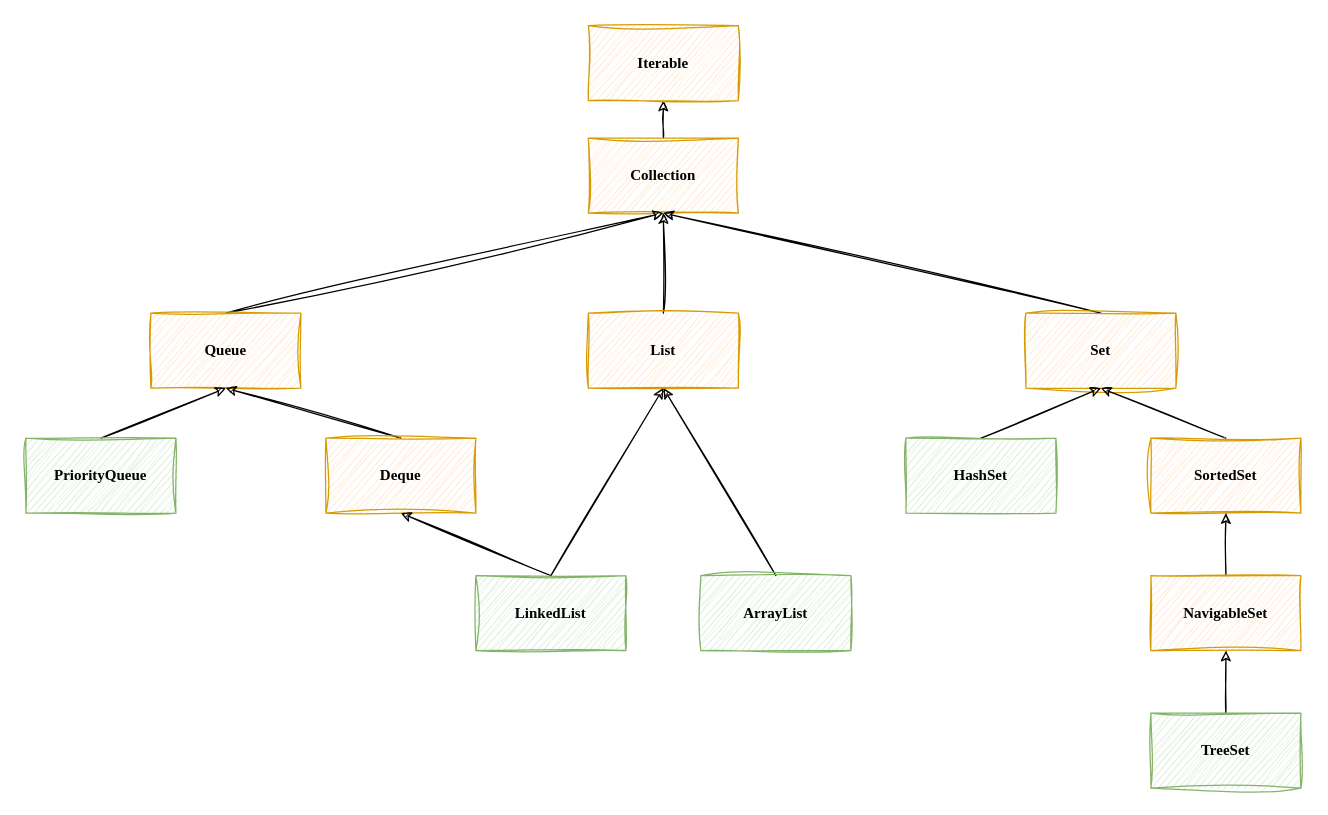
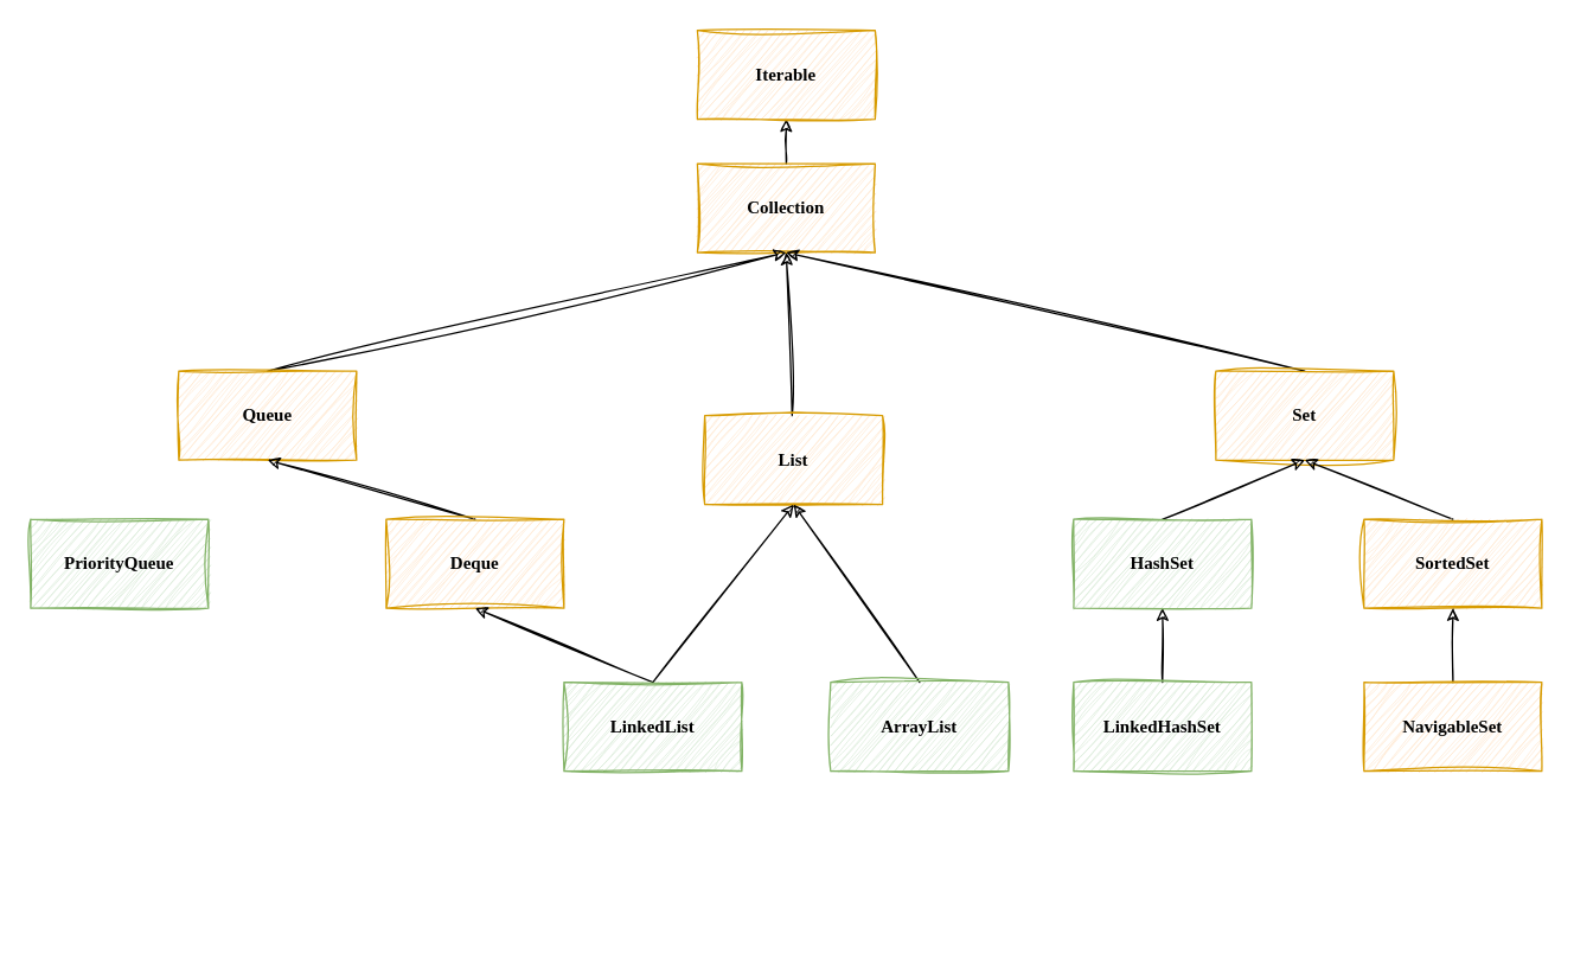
- <mxCell id="7" value="&lt;pre style=&quot;border-color: var(--border-color);&quot;&gt;&lt;font face=&quot;Comic Sans MS&quot;&gt;List&lt;/font&gt;&lt;/pre&gt;" style="rounded=0;whiteSpace=wrap;html=1;sketch=1;curveFitting=1;jiggle=2;fillColor=#ffe6cc;strokeColor=#d79b00;fontStyle=1" vertex="1" parent="1"><mxGeometry x="470" y="250" width="120" height="60" as="geometry" /></mxCell>
+ <mxCell id="7" value="&lt;pre style=&quot;border-color: var(--border-color);&quot;&gt;&lt;font face=&quot;Comic Sans MS&quot;&gt;List&lt;/font&gt;&lt;/pre&gt;" style="rounded=0;whiteSpace=wrap;html=1;sketch=1;curveFitting=1;jiggle=2;fillColor=#ffe6cc;strokeColor=#d79b00;fontStyle=1" vertex="1" parent="1"><mxGeometry x="475" y="280" width="120" height="60" as="geometry" /></mxCell>
- <mxCell id="10" style="edgeStyle=none;rounded=0;sketch=1;orthogonalLoop=1;jettySize=auto;html=1;exitX=0.5;exitY=0;exitDx=0;exitDy=0;entryX=0.5;entryY=1;entryDx=0;entryDy=0;fontFamily=Comic Sans MS;" edge="1" parent="1" source="11" target="5"><mxGeometry relative="1" as="geometry" /></mxCell>
+ <mxCell id="19" style="edgeStyle=none;rounded=0;sketch=1;orthogonalLoop=1;jettySize=auto;html=1;exitX=0.5;exitY=0;exitDx=0;exitDy=0;entryX=0.5;entryY=1;entryDx=0;entryDy=0;fontFamily=Comic Sans MS;" edge="1" parent="1" source="20" target="28"><mxGeometry relative="1" as="geometry" /></mxCell>
+ <mxCell id="20" value="&lt;pre style=&quot;border-color: var(--border-color);&quot;&gt;&lt;font face=&quot;Comic Sans MS&quot;&gt;LinkedHashSet&lt;/font&gt;&lt;/pre&gt;" style="rounded=0;whiteSpace=wrap;html=1;fillStyle=auto;sketch=1;curveFitting=1;jiggle=2;fillColor=#d5e8d4;strokeColor=#82b366;fontStyle=1" vertex="1" parent="1"><mxGeometry x="724" y="460" width="120" height="60" as="geometry" /></mxCell>
- <mxCell id="21" style="edgeStyle=none;rounded=0;sketch=1;orthogonalLoop=1;jettySize=auto;html=1;exitX=0.5;exitY=0;exitDx=0;exitDy=0;entryX=0.5;entryY=1;entryDx=0;entryDy=0;fontFamily=Comic Sans MS;" edge="1" parent="1" source="22" target="26"><mxGeometry relative="1" as="geometry" /></mxCell>
- <mxCell id="22" value="&lt;pre style=&quot;border-color: var(--border-color);&quot;&gt;&lt;font face=&quot;Comic Sans MS&quot;&gt;TreeSet&lt;/font&gt;&lt;/pre&gt;" style="rounded=0;whiteSpace=wrap;html=1;fillStyle=auto;sketch=1;curveFitting=1;jiggle=2;fillColor=#d5e8d4;strokeColor=#82b366;fontStyle=1" vertex="1" parent="1"><mxGeometry x="920" y="570" width="120" height="60" as="geometry" /></mxCell>
